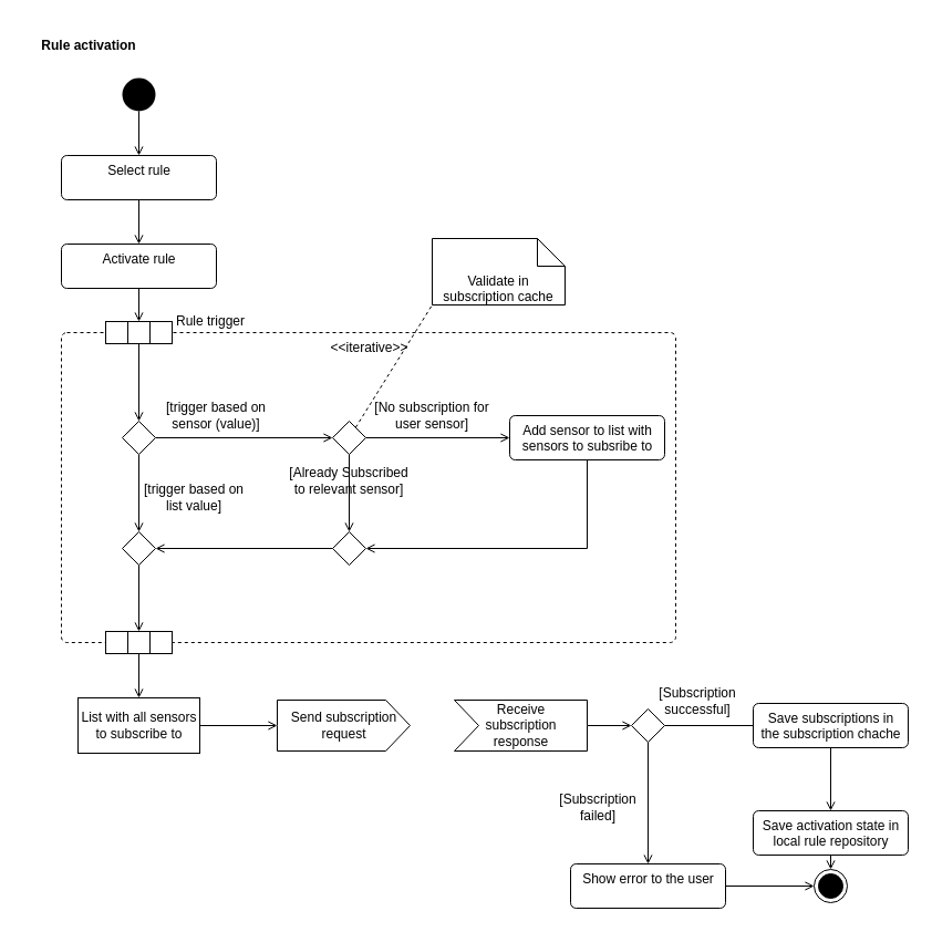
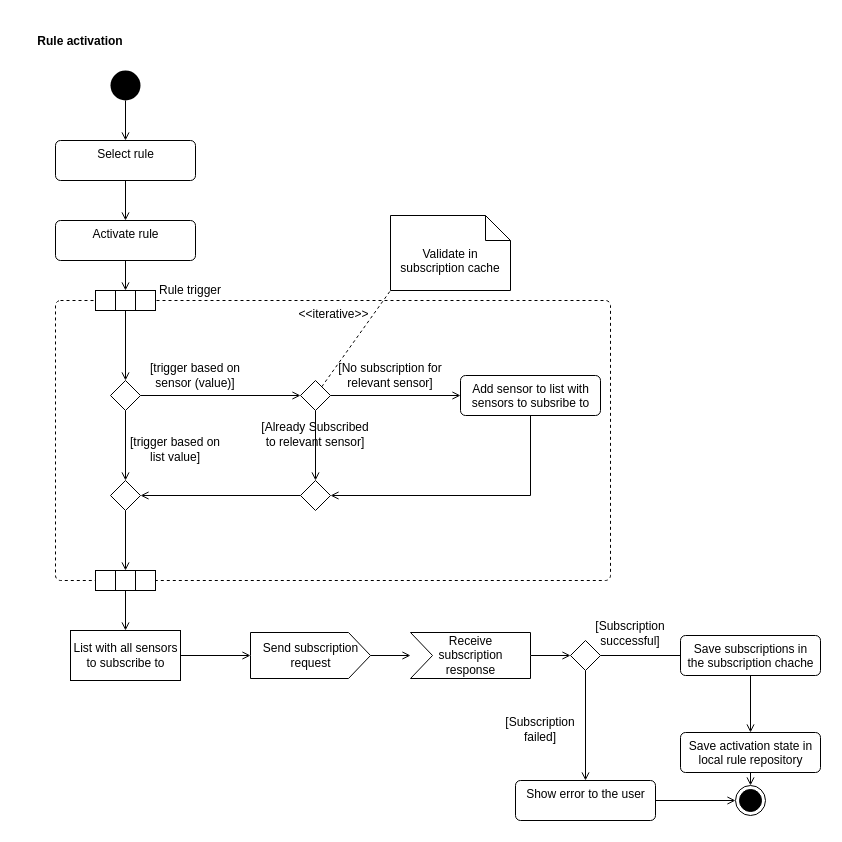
- <mxCell id="52" value="Validate in subscription cache" style="shape=note2;boundedLbl=1;whiteSpace=wrap;html=1;size=25;verticalAlign=top;align=center;" vertex="1" parent="1"><mxGeometry x="390" y="215" width="120" height="60" as="geometry" /></mxCell>
+ <mxCell id="52" value="Validate in subscription cache" style="shape=note2;boundedLbl=1;whiteSpace=wrap;html=1;size=25;verticalAlign=top;align=center;" vertex="1" parent="1"><mxGeometry x="390" y="215" width="120" height="75" as="geometry" /></mxCell>
- <mxCell id="41" value="[No subscription for user sensor]" style="text;html=1;strokeColor=none;fillColor=none;align=center;verticalAlign=middle;whiteSpace=wrap;rounded=0;" vertex="1" parent="1"><mxGeometry x="330" y="360" width="120" height="30" as="geometry" /></mxCell>
+ <mxCell id="41" value="[No subscription for relevant sensor]" style="text;html=1;strokeColor=none;fillColor=none;align=center;verticalAlign=middle;whiteSpace=wrap;rounded=0;" vertex="1" parent="1"><mxGeometry x="330" y="360" width="120" height="30" as="geometry" /></mxCell>
+ <mxCell id="37" style="edgeStyle=none;rounded=0;orthogonalLoop=1;jettySize=auto;html=1;endArrow=open;endFill=0;" edge="1" parent="1" source="38" target="40"><mxGeometry relative="1" as="geometry" /></mxCell>
